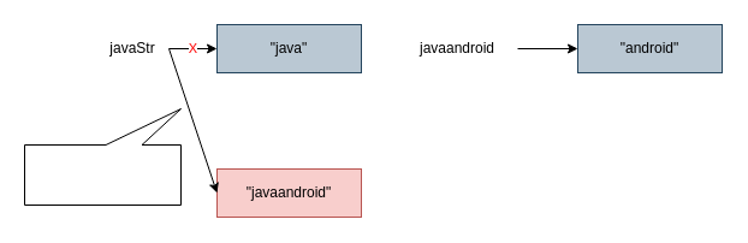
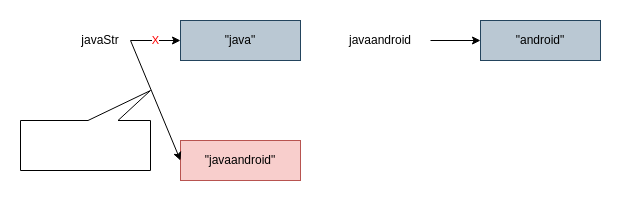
- <mxCell id="3" value="javaStr" style="text;html=1;strokeColor=none;fillColor=none;align=center;verticalAlign=middle;whiteSpace=wrap;rounded=0;" vertex="1" parent="1"><mxGeometry x="80" y="25" width="60" height="30" as="geometry" /></mxCell>
+ <mxCell id="3" value="javaStr" style="text;html=1;strokeColor=none;fillColor=none;align=center;verticalAlign=middle;whiteSpace=wrap;rounded=0;" vertex="1" parent="1"><mxGeometry x="70" y="25" width="60" height="30" as="geometry" /></mxCell>
